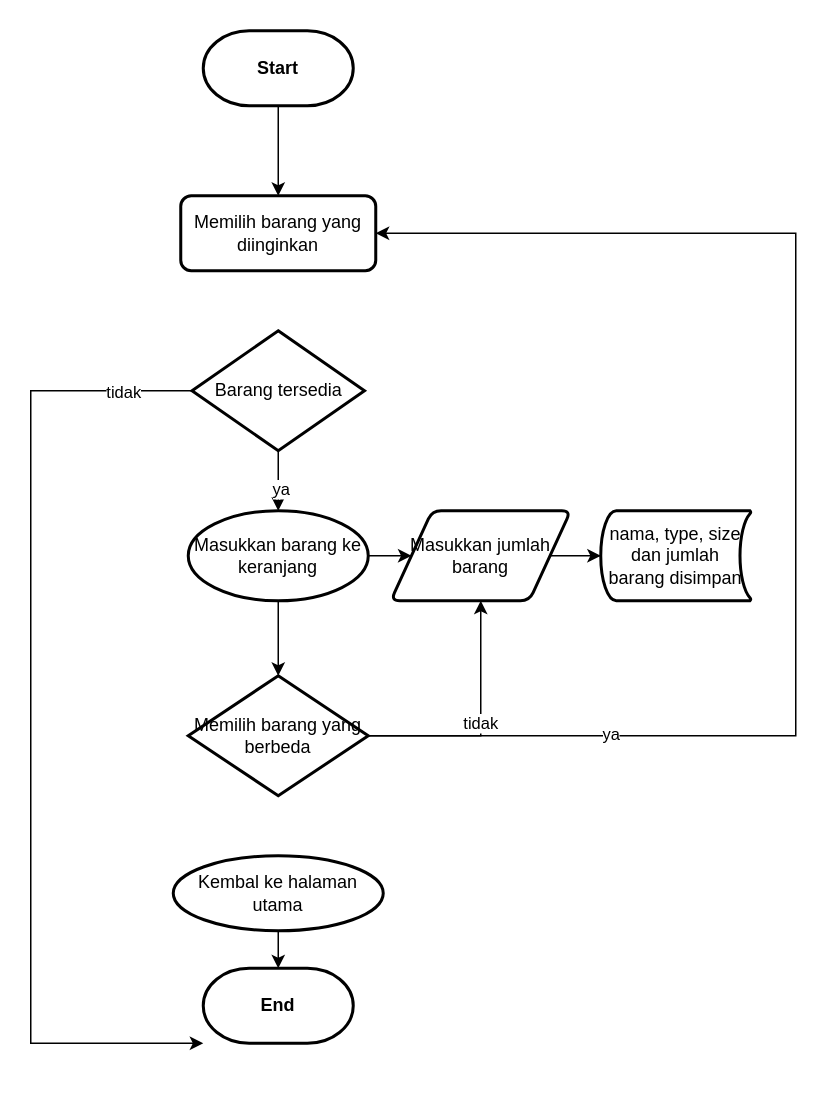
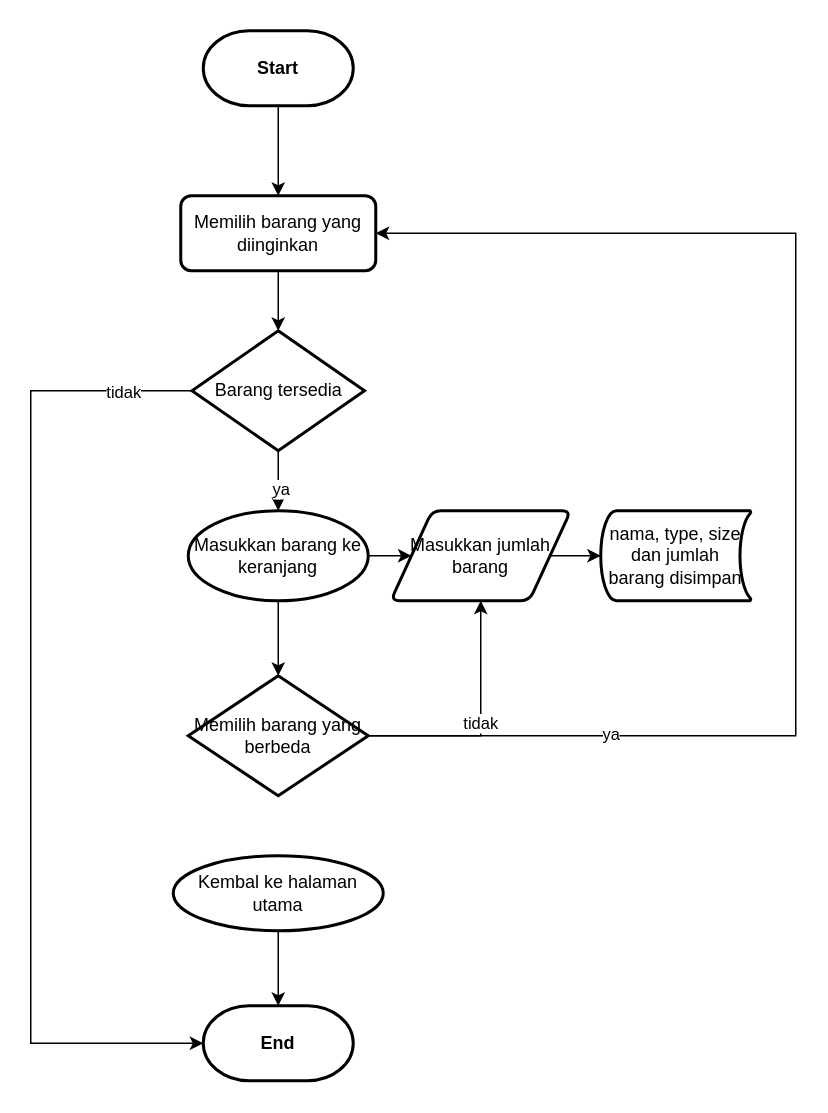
+ <mxCell id="4" style="edgeStyle=orthogonalEdgeStyle;rounded=0;orthogonalLoop=1;jettySize=auto;html=1;entryX=0.5;entryY=0;entryDx=0;entryDy=0;entryPerimeter=0;" edge="1" parent="1" source="5" target="10"><mxGeometry relative="1" as="geometry" /></mxCell>
- <mxCell id="11" value="&lt;b&gt;End&lt;/b&gt;" style="strokeWidth=2;html=1;shape=mxgraph.flowchart.terminator;whiteSpace=wrap;" vertex="1" parent="1"><mxGeometry x="135" y="645" width="100" height="50" as="geometry" /></mxCell>
+ <mxCell id="11" value="&lt;b&gt;End&lt;/b&gt;" style="strokeWidth=2;html=1;shape=mxgraph.flowchart.terminator;whiteSpace=wrap;" vertex="1" parent="1"><mxGeometry x="135" y="670" width="100" height="50" as="geometry" /></mxCell>
